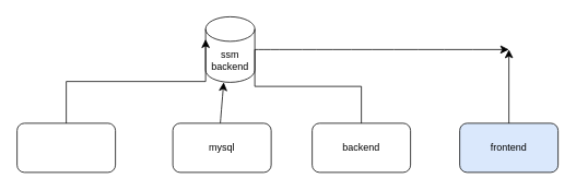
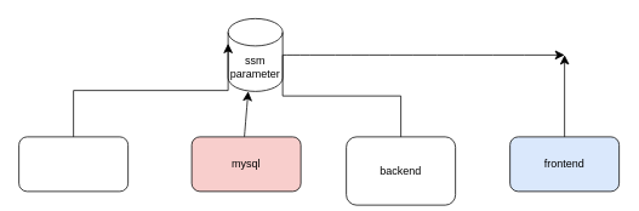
- <mxCell id="3" value="ssm&lt;div&gt;backend&lt;/div&gt;" style="shape=cylinder3;whiteSpace=wrap;html=1;boundedLbl=1;backgroundOutline=1;size=15;" parent="1" vertex="1"><mxGeometry x="250" y="20" width="60" height="80" as="geometry" /></mxCell>
+ <mxCell id="3" value="ssm&lt;div&gt;parameter&lt;/div&gt;" style="shape=cylinder3;whiteSpace=wrap;html=1;boundedLbl=1;backgroundOutline=1;size=15;" parent="1" vertex="1"><mxGeometry x="250" y="20" width="60" height="80" as="geometry" /></mxCell>
- <mxCell id="9" value="mysql" style="rounded=1;whiteSpace=wrap;html=1;" parent="1" vertex="1"><mxGeometry x="210" y="150" width="120" height="60" as="geometry" /></mxCell>
+ <mxCell id="9" value="mysql" style="rounded=1;whiteSpace=wrap;html=1;fillColor=#f8cecc;" parent="1" vertex="1"><mxGeometry x="210" y="150" width="120" height="60" as="geometry" /></mxCell>
- <mxCell id="11" value="backend" style="rounded=1;whiteSpace=wrap;html=1;" parent="1" vertex="1"><mxGeometry x="380" y="150" width="120" height="60" as="geometry" /></mxCell>
+ <mxCell id="11" value="backend" style="rounded=1;whiteSpace=wrap;html=1;" parent="1" vertex="1"><mxGeometry x="380" y="150" width="120" height="75" as="geometry" /></mxCell>
